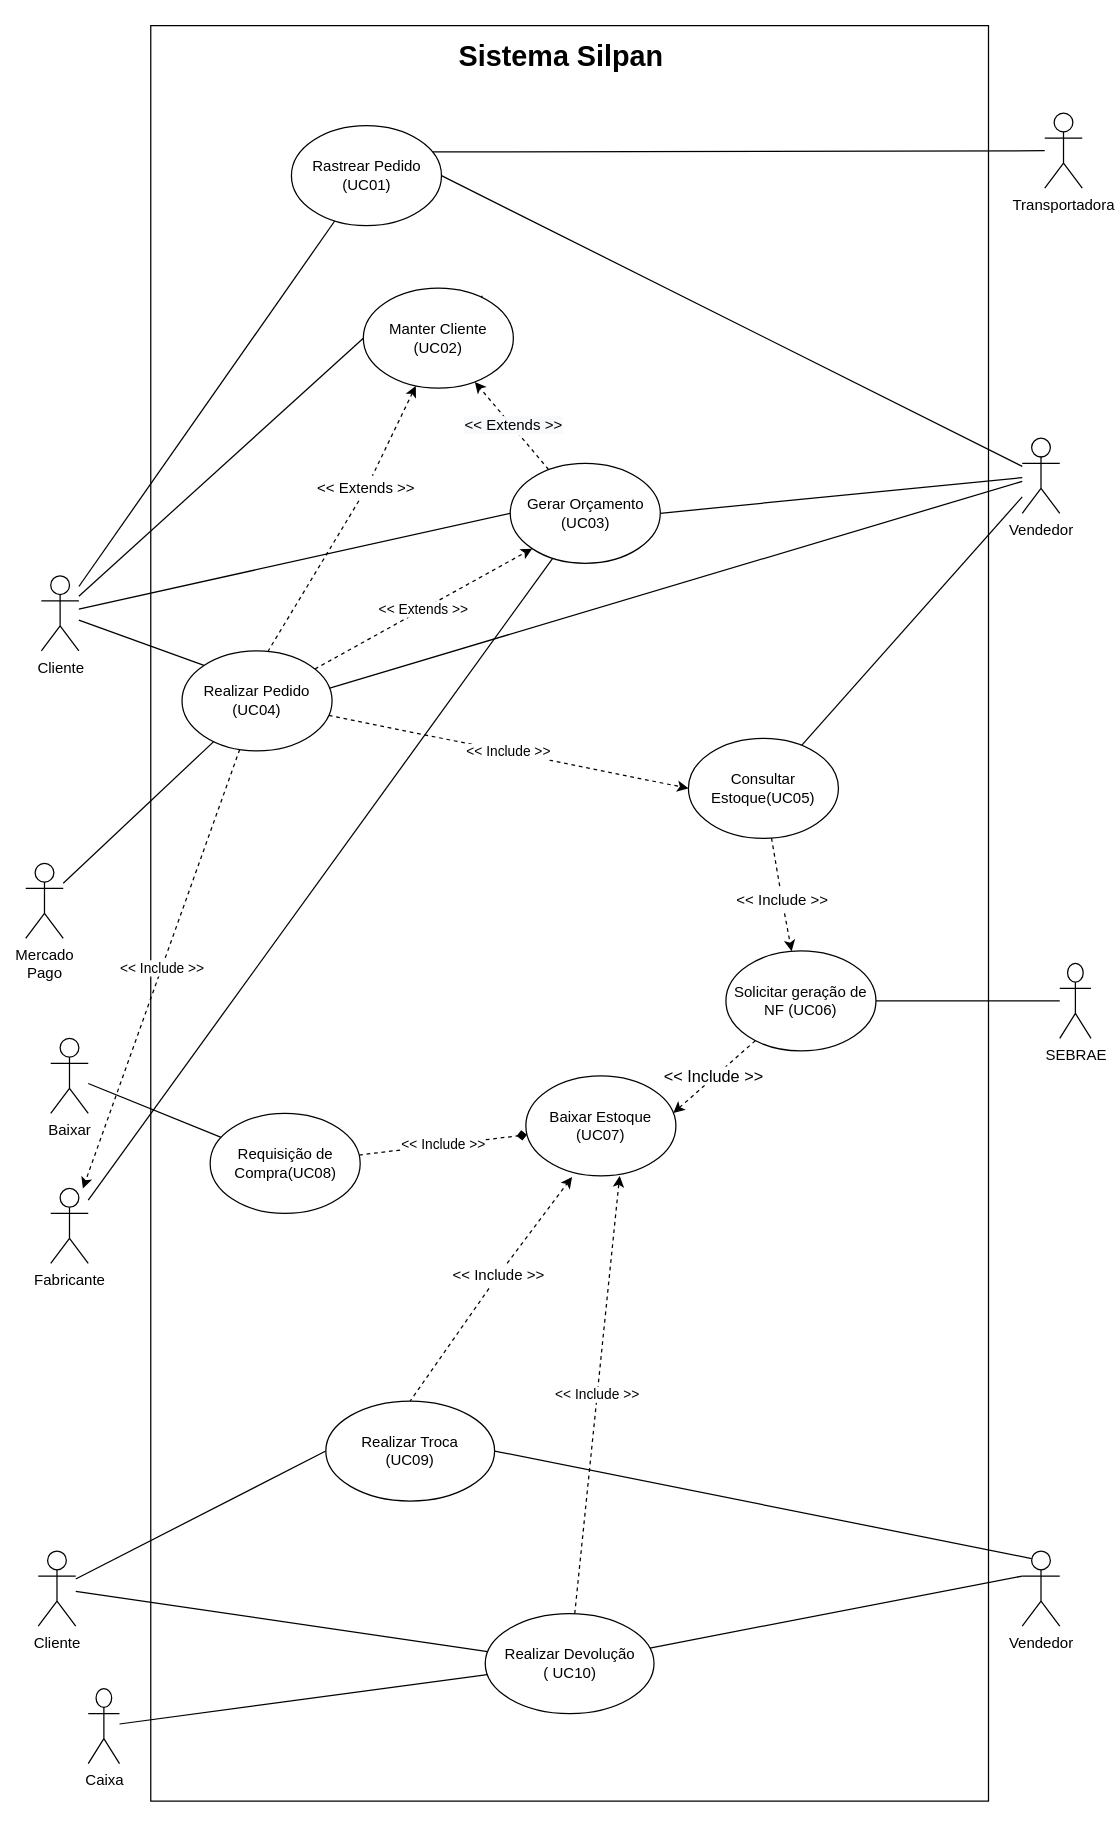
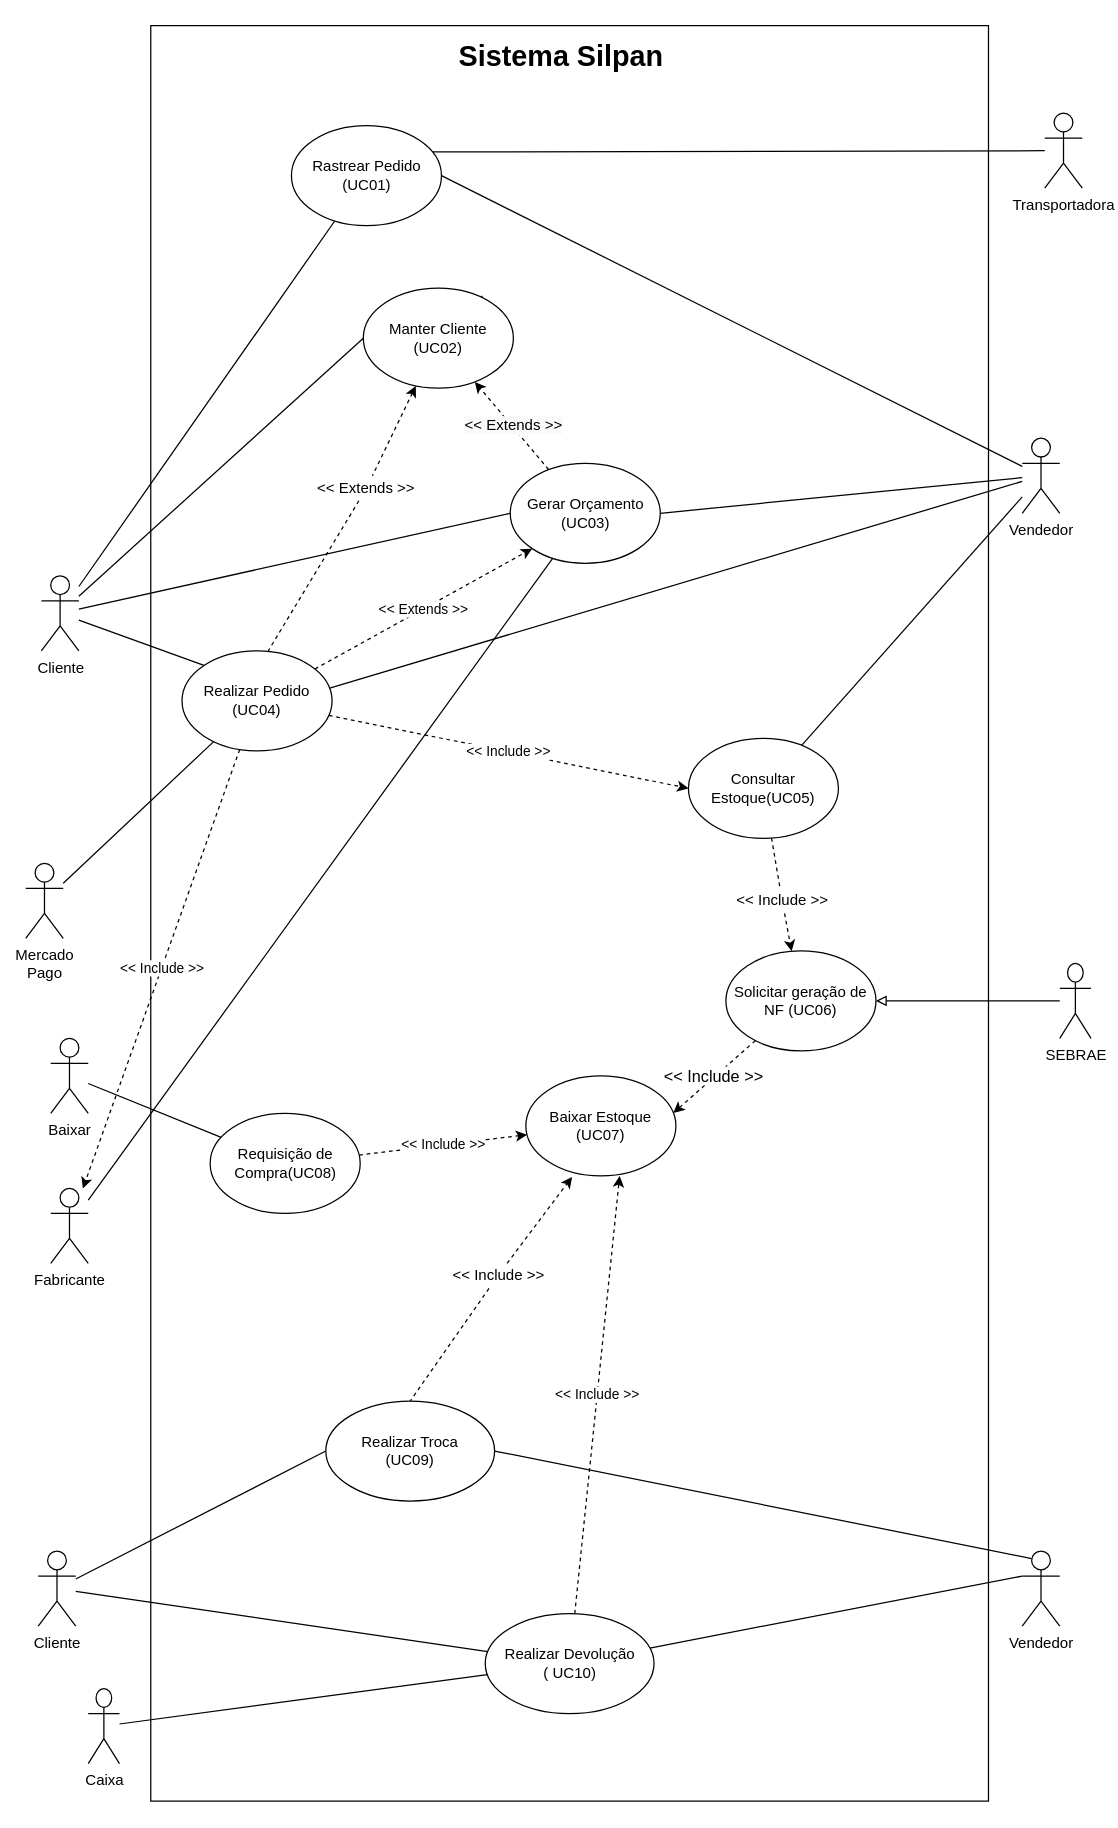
- <mxCell id="25" style="rounded=0;orthogonalLoop=1;jettySize=auto;html=1;endArrow=none;endFill=0;" parent="1" source="26" target="24" edge="1"><mxGeometry relative="1" as="geometry" /></mxCell>
+ <mxCell id="25" style="rounded=0;orthogonalLoop=1;jettySize=auto;html=1;endArrow=block;endFill=0;" parent="1" source="26" target="24" edge="1"><mxGeometry relative="1" as="geometry" /></mxCell>
- <mxCell id="54" value="&amp;lt;&amp;lt; Include &amp;gt;&amp;gt;" style="edgeStyle=none;rounded=0;orthogonalLoop=1;jettySize=auto;html=1;dashed=1;endArrow=diamond;" parent="1" source="55" target="20" edge="1"><mxGeometry relative="1" as="geometry" /></mxCell>
+ <mxCell id="54" value="&amp;lt;&amp;lt; Include &amp;gt;&amp;gt;" style="edgeStyle=none;rounded=0;orthogonalLoop=1;jettySize=auto;html=1;dashed=1;" parent="1" source="55" target="20" edge="1"><mxGeometry relative="1" as="geometry" /></mxCell>
